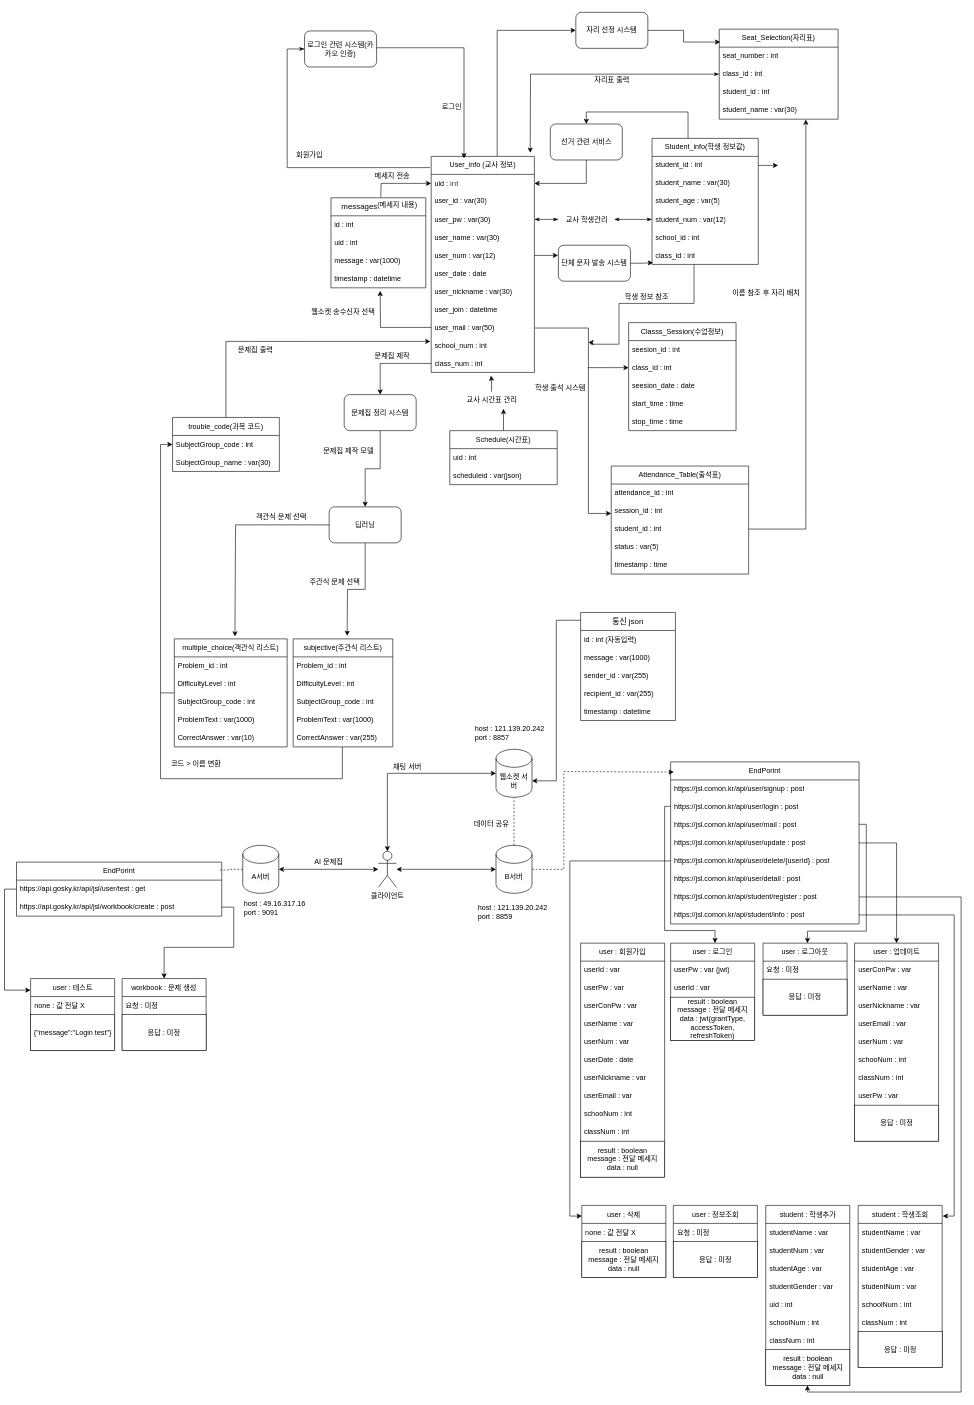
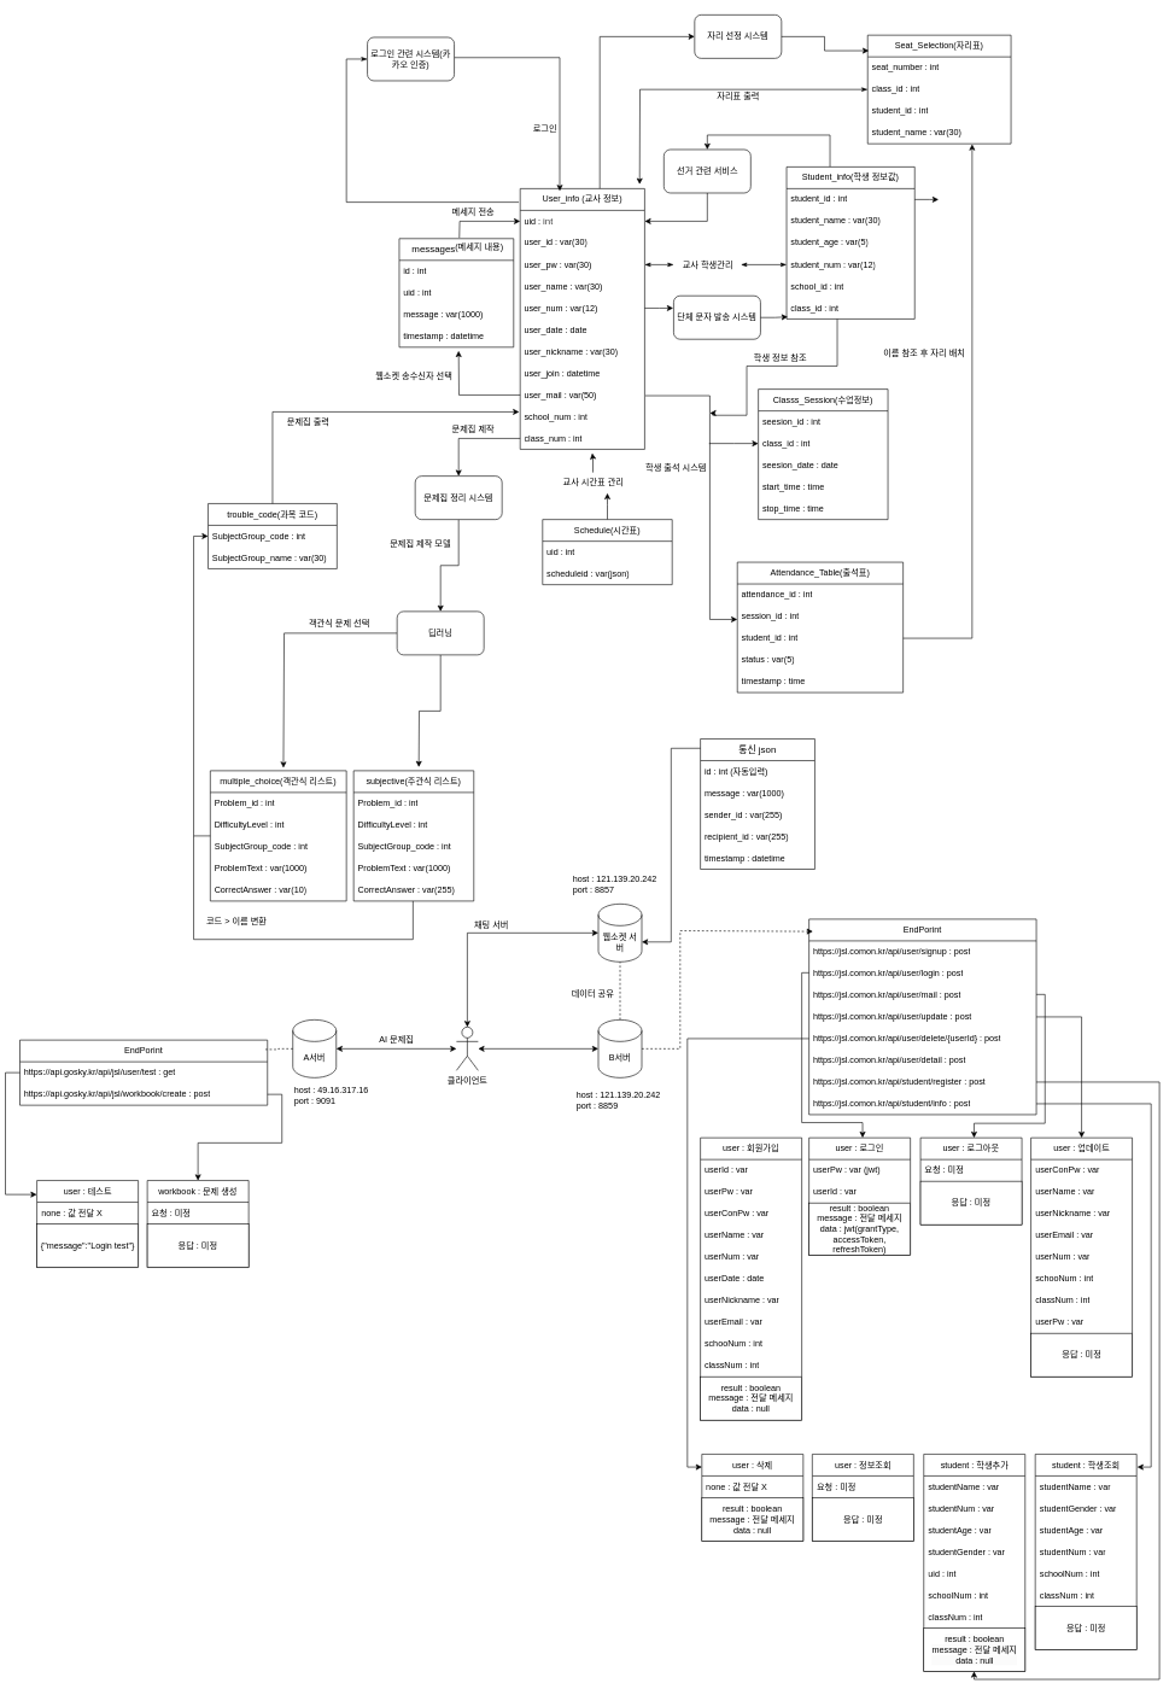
- <mxCell id="104" value="회원가입" style="text;html=1;align=center;verticalAlign=middle;resizable=0;points=[];autosize=1;strokeColor=none;fillColor=none;" parent="1" vertex="1"><mxGeometry x="475" y="245" width="66" height="26" as="geometry" /></mxCell>
- <mxCell id="97" value="주관식 문제 선택" style="text;html=1;align=center;verticalAlign=middle;resizable=0;points=[];autosize=1;strokeColor=none;fillColor=none;" parent="1" vertex="1"><mxGeometry x="495" y="956" width="109" height="26" as="geometry" /></mxCell>
